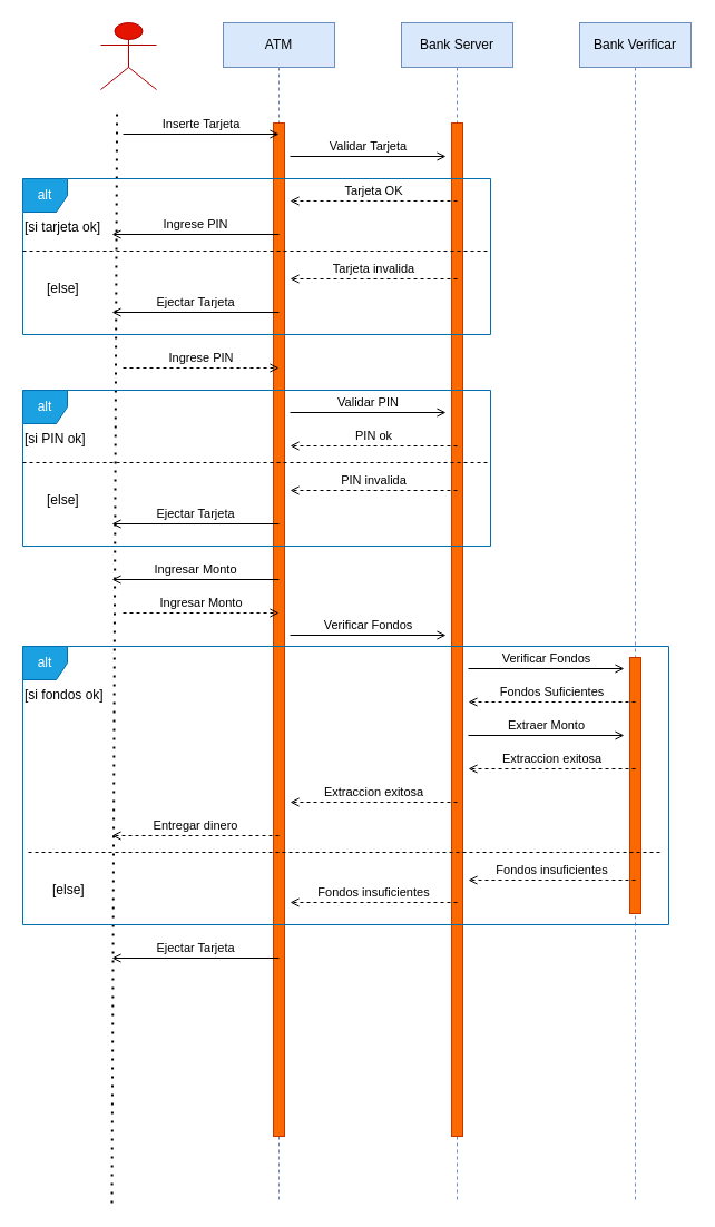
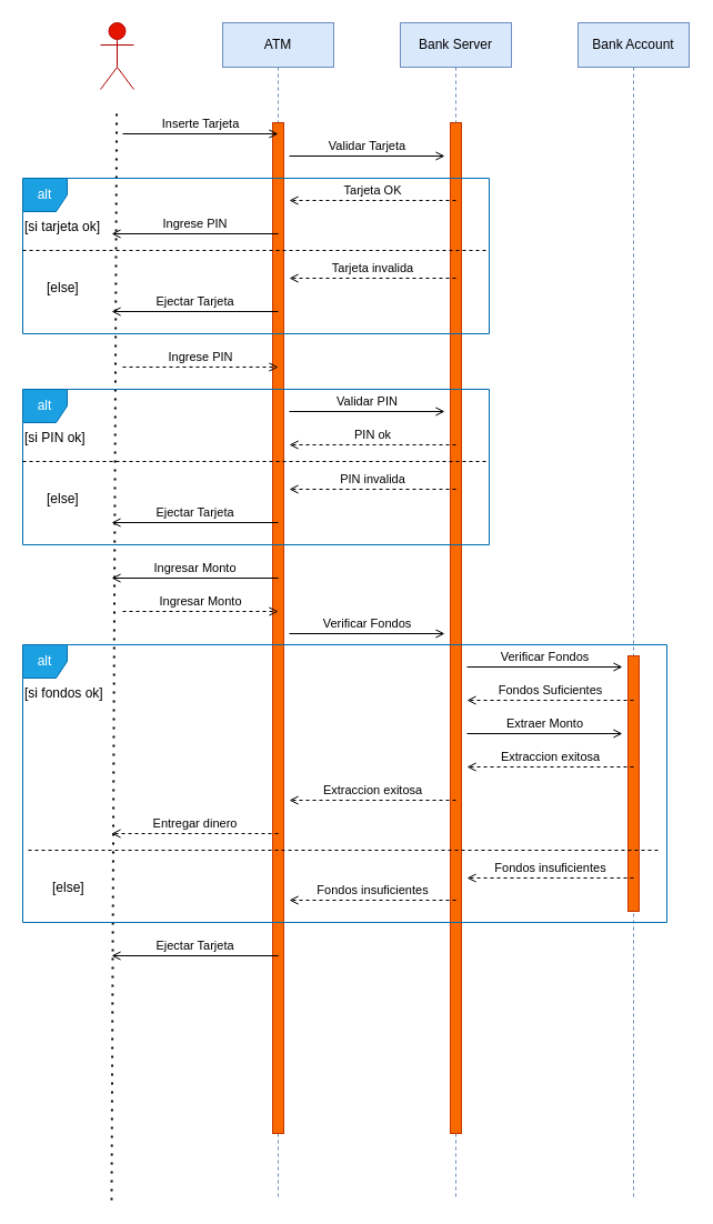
- <mxCell id="8" value="Bank Verificar" style="shape=umlLifeline;perimeter=lifelinePerimeter;whiteSpace=wrap;html=1;container=1;dropTarget=0;collapsible=0;recursiveResize=0;outlineConnect=0;portConstraint=eastwest;newEdgeStyle={&quot;edgeStyle&quot;:&quot;elbowEdgeStyle&quot;,&quot;elbow&quot;:&quot;vertical&quot;,&quot;curved&quot;:0,&quot;rounded&quot;:0};fillColor=#dae8fc;strokeColor=#6c8ebf;" vertex="1" parent="1"><mxGeometry x="520" y="20" width="100" height="1060" as="geometry" /></mxCell>
+ <mxCell id="8" value="Bank Account" style="shape=umlLifeline;perimeter=lifelinePerimeter;whiteSpace=wrap;html=1;container=1;dropTarget=0;collapsible=0;recursiveResize=0;outlineConnect=0;portConstraint=eastwest;newEdgeStyle={&quot;edgeStyle&quot;:&quot;elbowEdgeStyle&quot;,&quot;elbow&quot;:&quot;vertical&quot;,&quot;curved&quot;:0,&quot;rounded&quot;:0};fillColor=#dae8fc;strokeColor=#6c8ebf;" vertex="1" parent="1"><mxGeometry x="520" y="20" width="100" height="1060" as="geometry" /></mxCell>
- <mxCell id="2" value="Actor" style="shape=umlActor;verticalLabelPosition=bottom;verticalAlign=top;html=1;fillColor=#e51400;strokeColor=#B20000;fontColor=#ffffff;" vertex="1" parent="1"><mxGeometry x="90" y="20" width="50" height="60" as="geometry" /></mxCell>
+ <mxCell id="2" value="Actor" style="shape=umlActor;verticalLabelPosition=bottom;verticalAlign=top;html=1;fillColor=#e51400;strokeColor=#B20000;fontColor=#ffffff;" vertex="1" parent="1"><mxGeometry x="90" y="20" width="30" height="60" as="geometry" /></mxCell>
